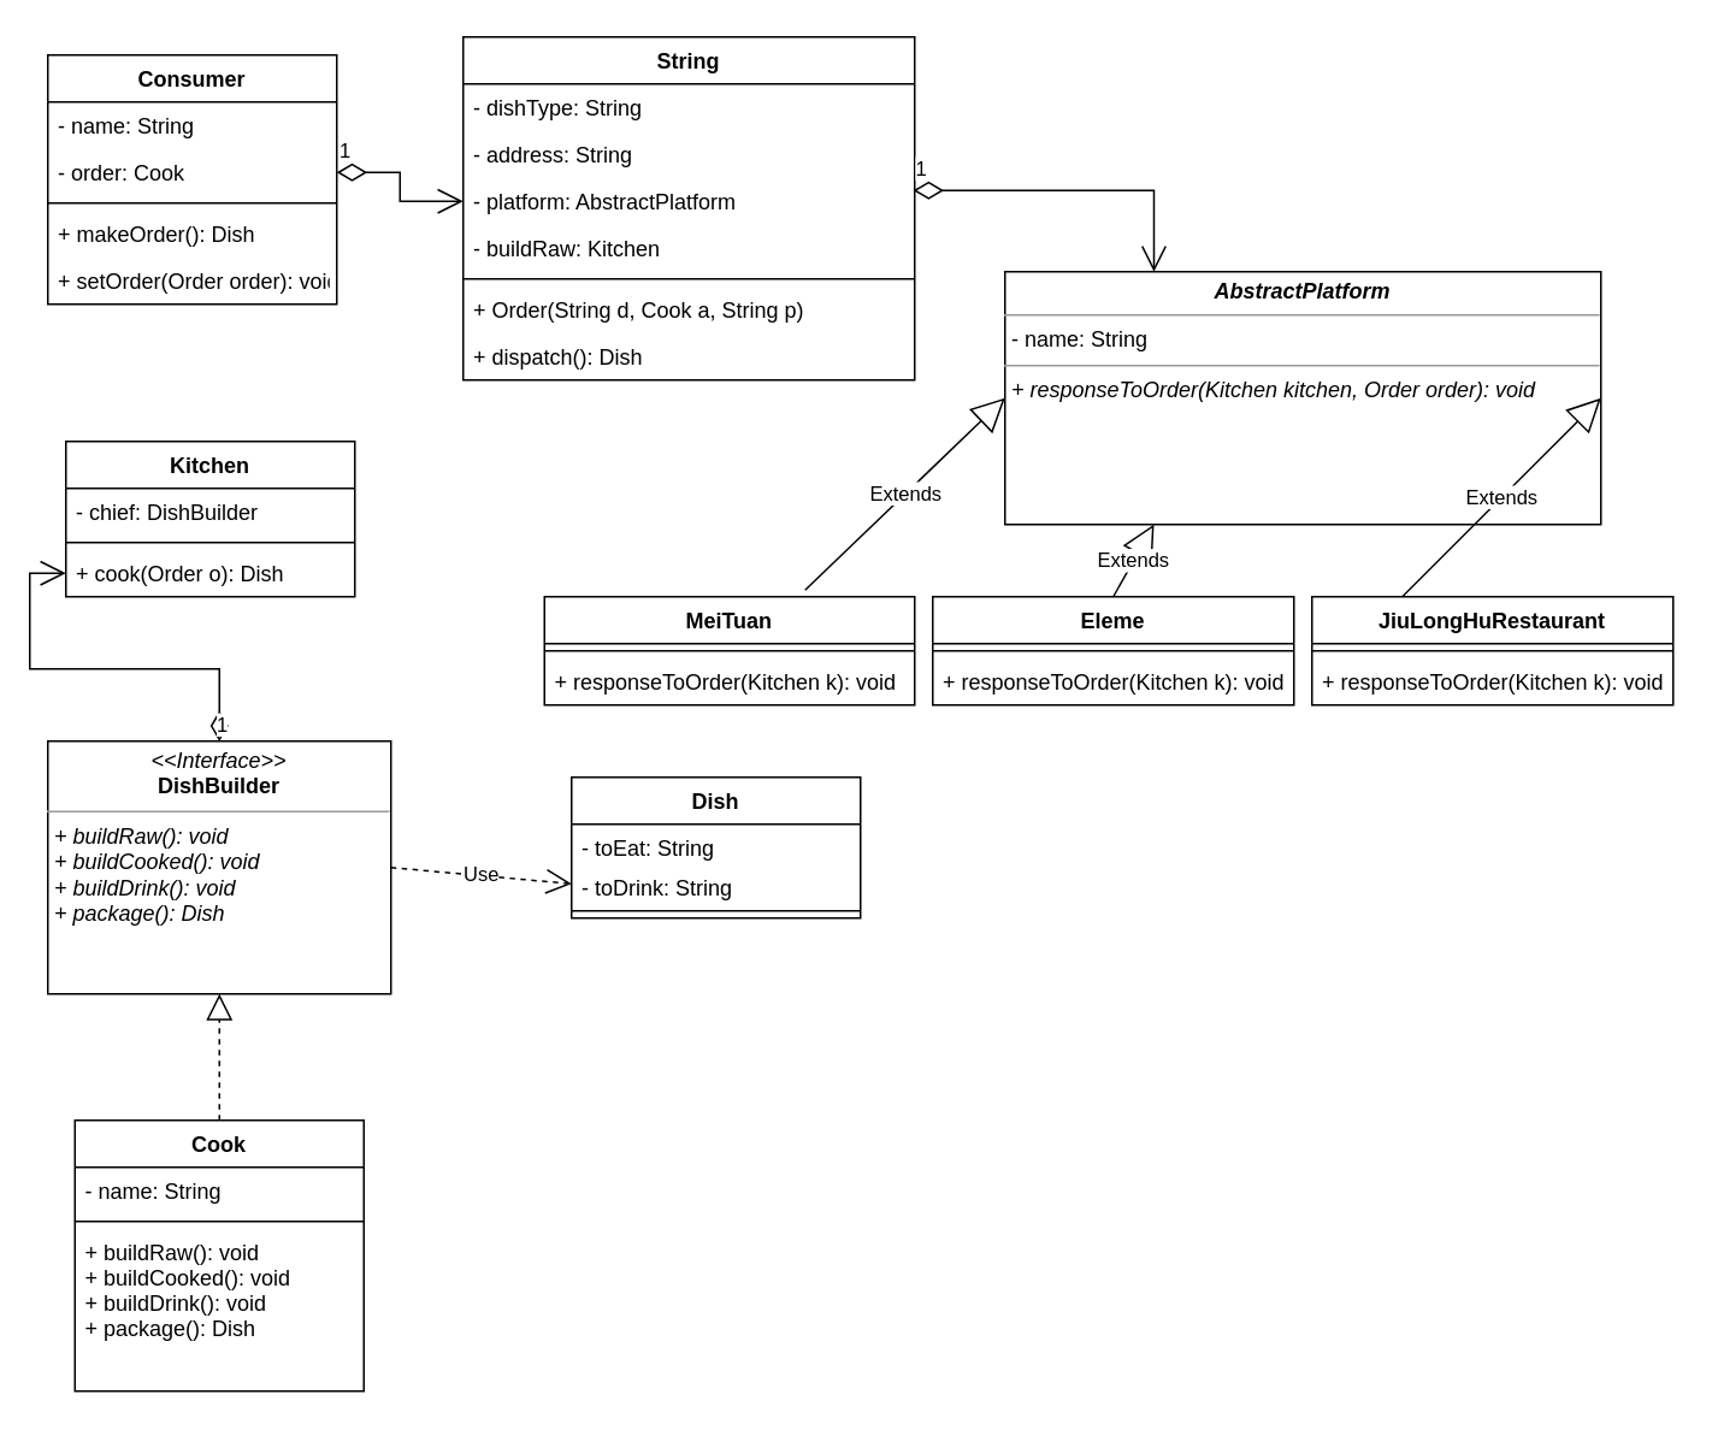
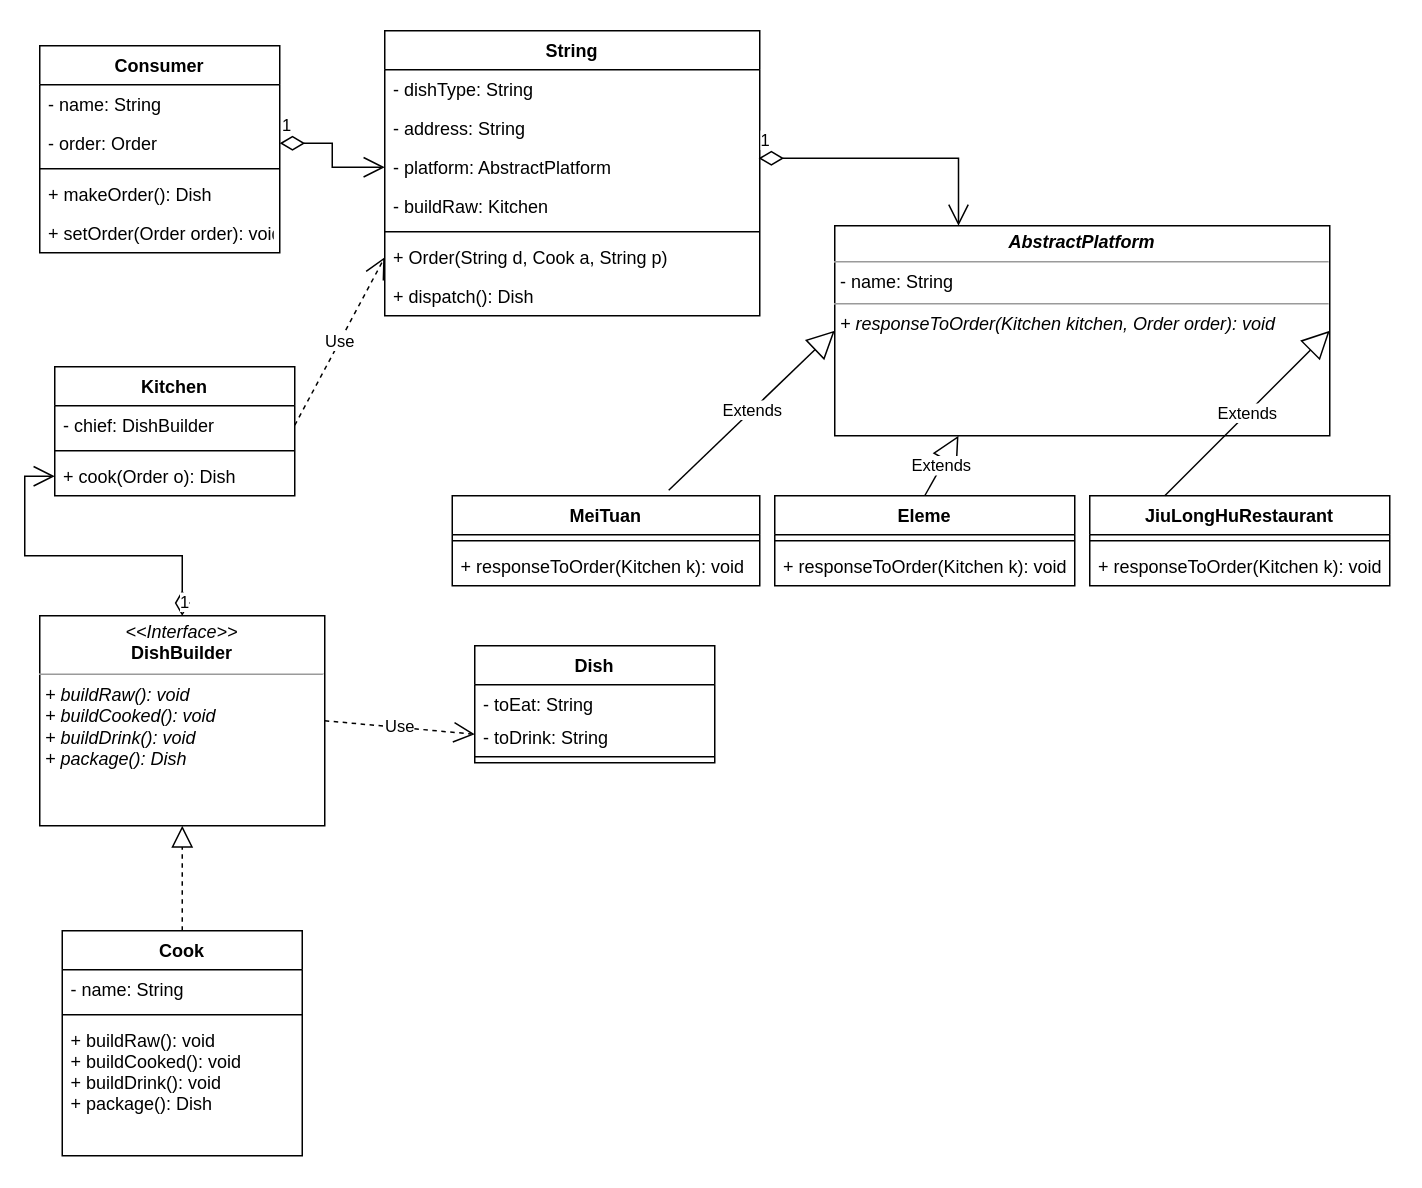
- <mxCell id="13" value="- order: Cook" style="text;strokeColor=none;fillColor=none;align=left;verticalAlign=top;spacingLeft=4;spacingRight=4;overflow=hidden;rotatable=0;points=[[0,0.5],[1,0.5]];portConstraint=eastwest;" vertex="1" parent="11"><mxGeometry y="52" width="160" height="26" as="geometry" /></mxCell>
+ <mxCell id="13" value="- order: Order" style="text;strokeColor=none;fillColor=none;align=left;verticalAlign=top;spacingLeft=4;spacingRight=4;overflow=hidden;rotatable=0;points=[[0,0.5],[1,0.5]];portConstraint=eastwest;" vertex="1" parent="11"><mxGeometry y="52" width="160" height="26" as="geometry" /></mxCell>
+ <mxCell id="47" value="Use" style="endArrow=open;endSize=12;dashed=1;html=1;rounded=0;exitX=1;exitY=0.5;exitDx=0;exitDy=0;entryX=0;entryY=0.5;entryDx=0;entryDy=0;" edge="1" parent="1" source="8" target="23"><mxGeometry width="160" relative="1" as="geometry"><mxPoint x="250" y="260" as="sourcePoint" /><mxPoint x="460" y="350" as="targetPoint" /></mxGeometry></mxCell>
